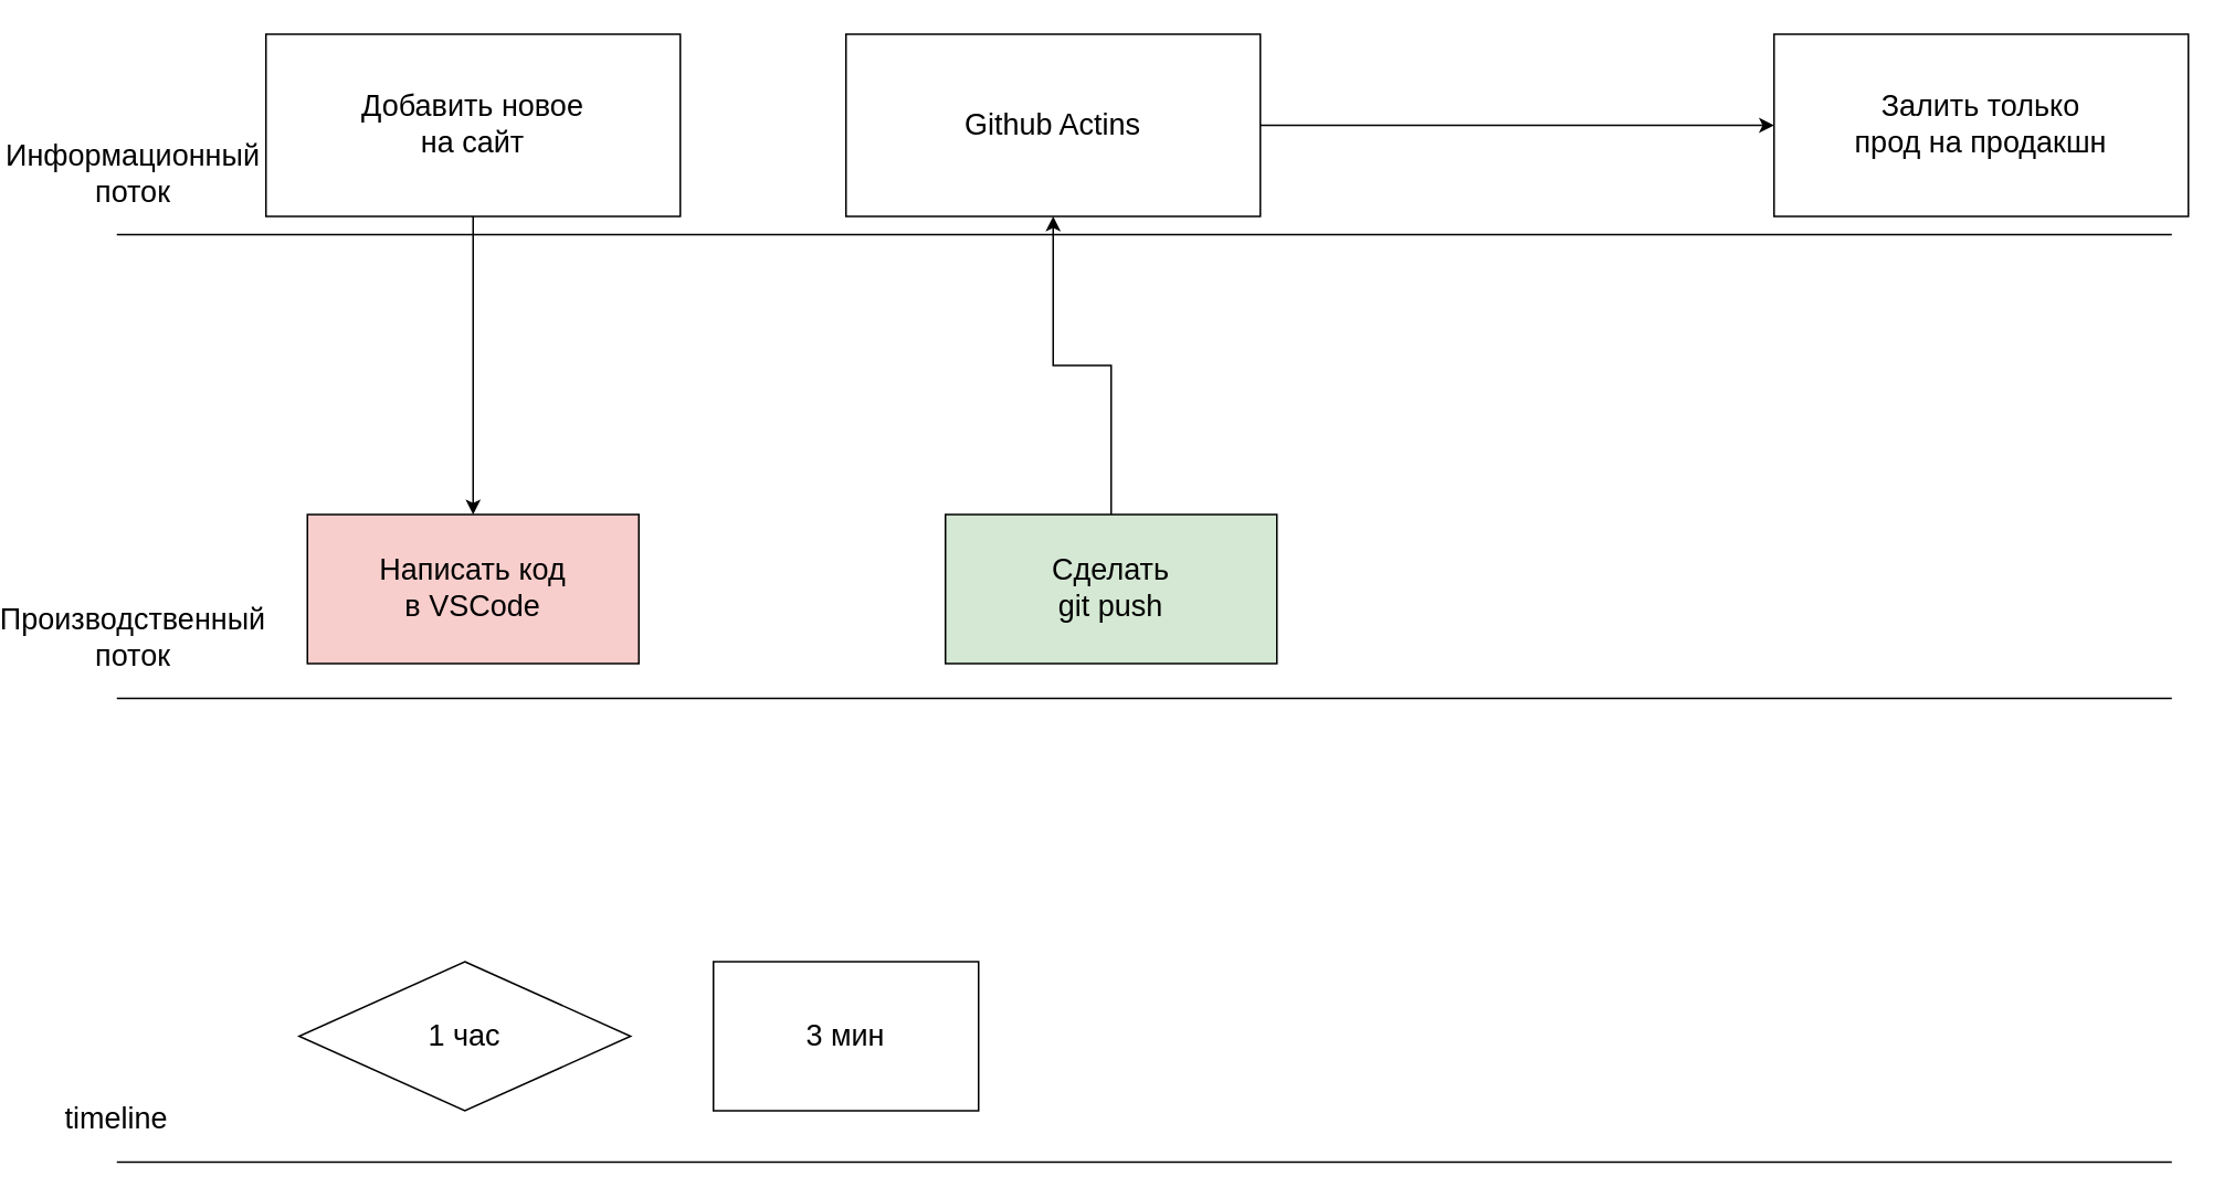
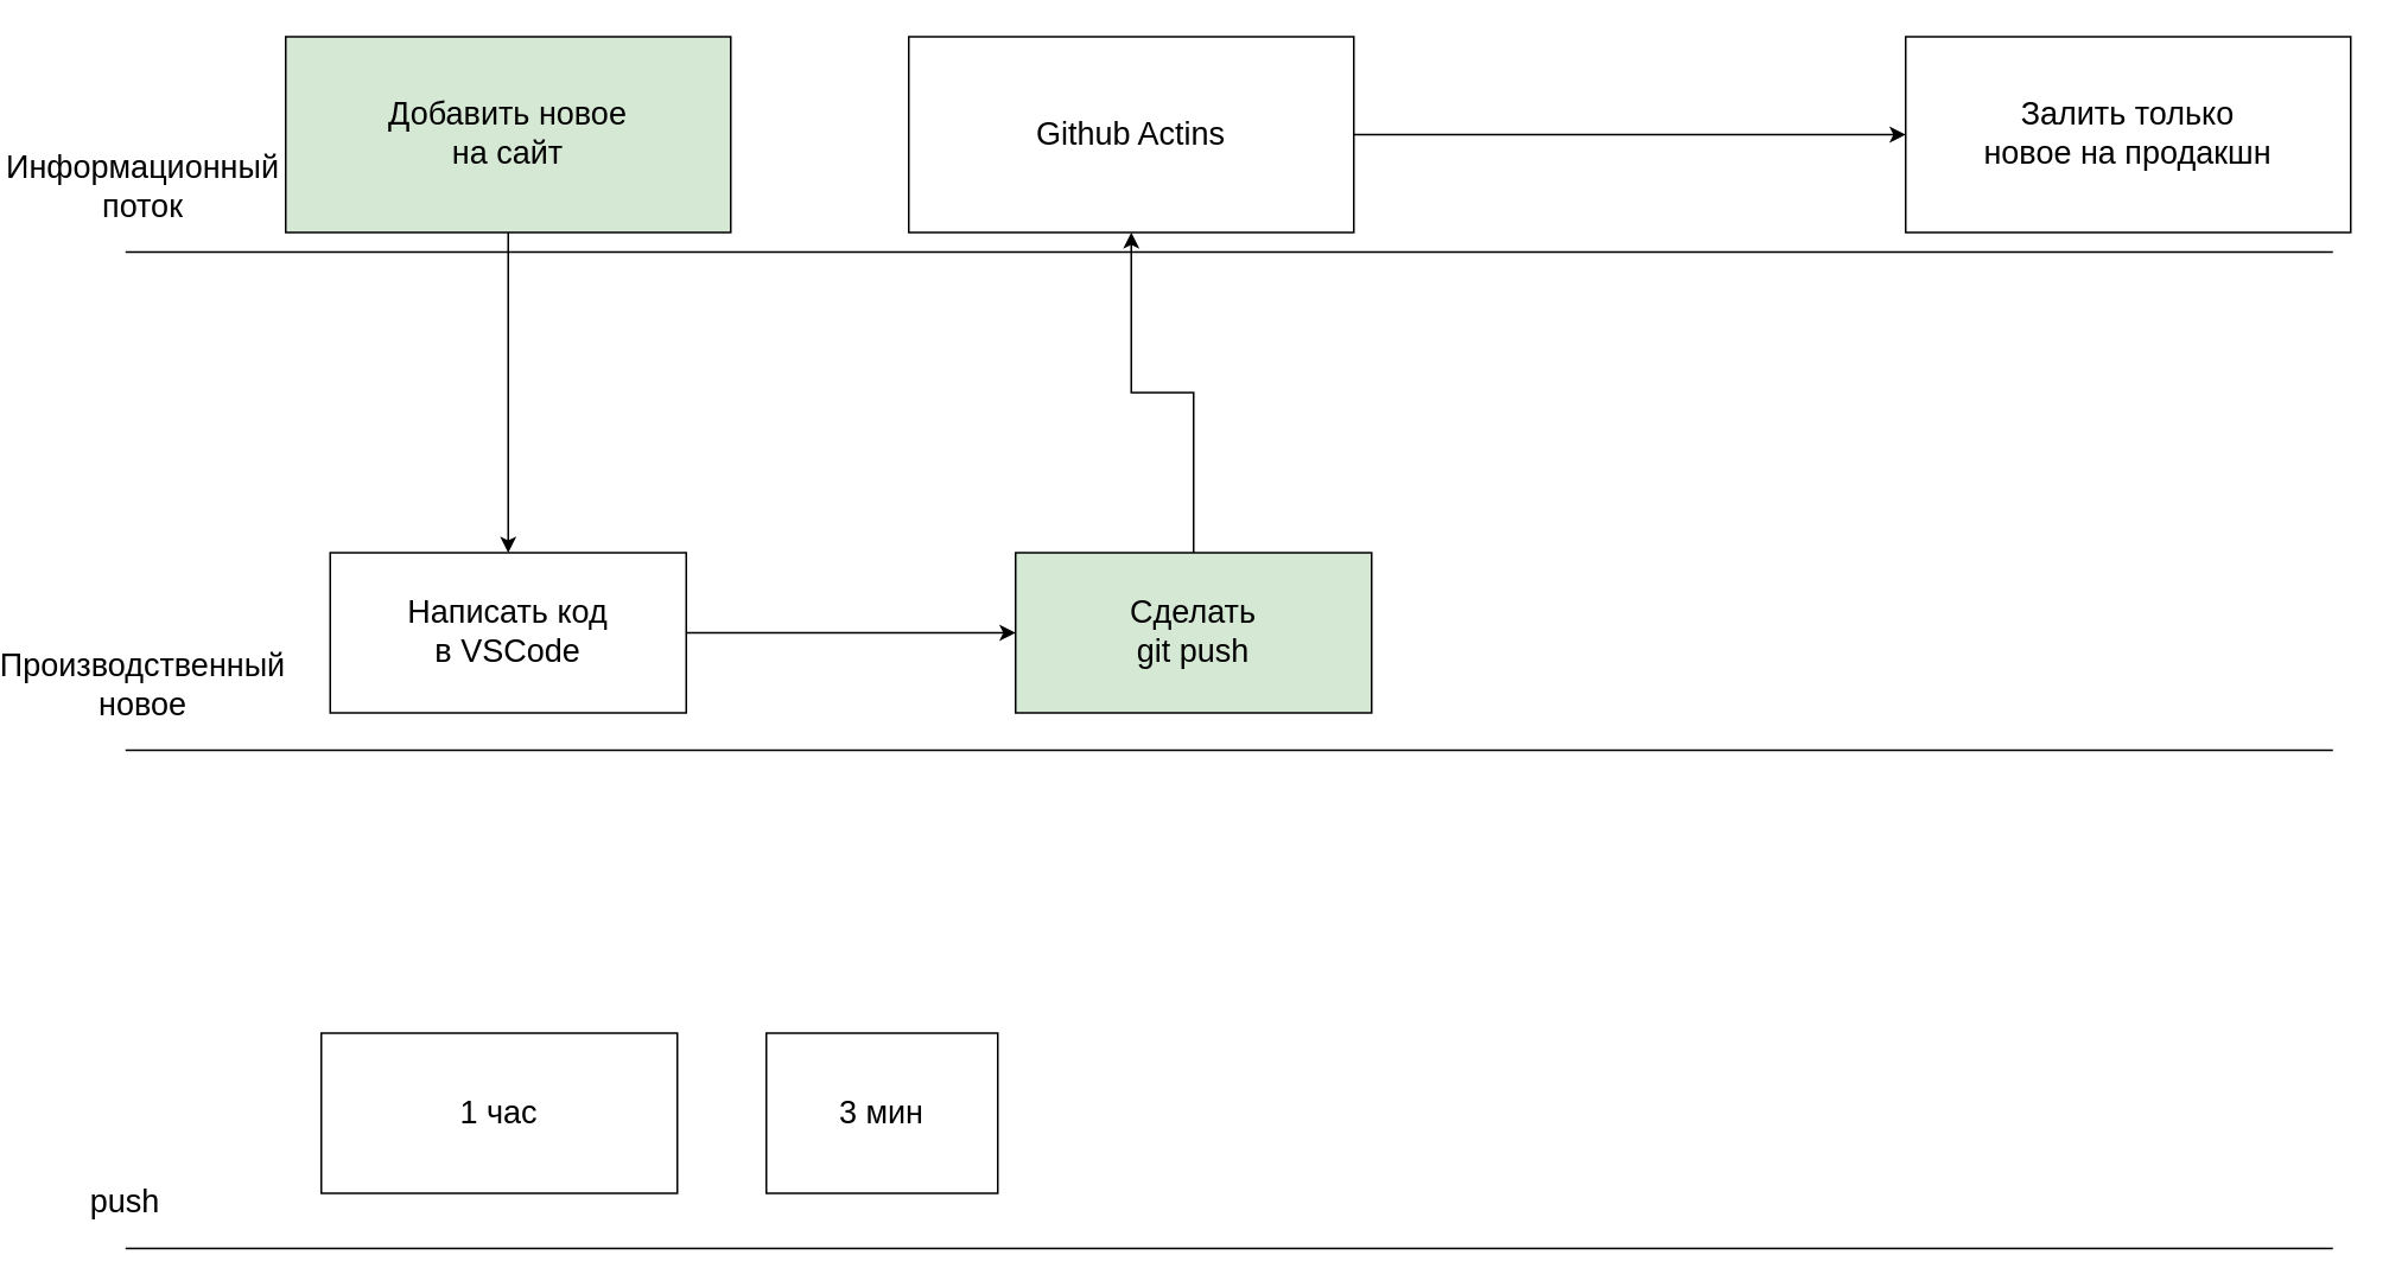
- <mxCell id="9" value="Добавить новое &lt;br&gt;на сайт" style="rounded=0;whiteSpace=wrap;html=1;fontSize=18;" vertex="1" parent="1"><mxGeometry x="140" y="20" width="250" height="110" as="geometry" /></mxCell>
+ <mxCell id="9" value="Добавить новое &lt;br&gt;на сайт" style="rounded=0;whiteSpace=wrap;html=1;fontSize=18;fillColor=#d5e8d4;" vertex="1" parent="1"><mxGeometry x="140" y="20" width="250" height="110" as="geometry" /></mxCell>
- <mxCell id="10" value="Залить только&lt;br&gt;прод на продакшн" style="rounded=0;whiteSpace=wrap;html=1;fontSize=18;" vertex="1" parent="1"><mxGeometry x="1050" y="20" width="250" height="110" as="geometry" /></mxCell>
+ <mxCell id="10" value="Залить только&lt;br&gt;новое на продакшн" style="rounded=0;whiteSpace=wrap;html=1;fontSize=18;" vertex="1" parent="1"><mxGeometry x="1050" y="20" width="250" height="110" as="geometry" /></mxCell>
- <mxCell id="12" value="Написать код&lt;br&gt;в VSCode" style="rounded=0;whiteSpace=wrap;html=1;fontSize=18;fillColor=#f8cecc;" vertex="1" parent="1"><mxGeometry x="165" y="310" width="200" height="90" as="geometry" /></mxCell>
+ <mxCell id="12" value="Написать код&lt;br&gt;в VSCode" style="rounded=0;whiteSpace=wrap;html=1;fontSize=18;" vertex="1" parent="1"><mxGeometry x="165" y="310" width="200" height="90" as="geometry" /></mxCell>
+ <mxCell id="11" style="edgeStyle=orthogonalEdgeStyle;rounded=0;orthogonalLoop=1;jettySize=auto;html=1;entryX=0;entryY=0.5;entryDx=0;entryDy=0;" edge="1" parent="1" source="12" target="14"><mxGeometry relative="1" as="geometry"><mxPoint x="480" y="290" as="targetPoint" /></mxGeometry></mxCell>
- <mxCell id="4" value="Производственный поток" style="text;html=1;strokeColor=none;fillColor=none;align=center;verticalAlign=middle;whiteSpace=wrap;rounded=0;fontSize=18;" vertex="1" parent="1"><mxGeometry x="30" y="370" width="60" height="30" as="geometry" /></mxCell>
+ <mxCell id="4" value="Производственный новое" style="text;html=1;strokeColor=none;fillColor=none;align=center;verticalAlign=middle;whiteSpace=wrap;rounded=0;fontSize=18;" vertex="1" parent="1"><mxGeometry x="30" y="370" width="60" height="30" as="geometry" /></mxCell>
- <mxCell id="17" value="1 час" style="rhombus;whiteSpace=wrap;html=1;fontSize=18;" vertex="1" parent="1"><mxGeometry x="160" y="580" width="200" height="90" as="geometry" /></mxCell>
+ <mxCell id="17" value="1 час" style="rounded=0;whiteSpace=wrap;html=1;fontSize=18;" vertex="1" parent="1"><mxGeometry x="160" y="580" width="200" height="90" as="geometry" /></mxCell>
- <mxCell id="18" value="3 мин" style="rounded=0;whiteSpace=wrap;html=1;fontSize=18;" vertex="1" parent="1"><mxGeometry x="410" y="580" width="160" height="90" as="geometry" /></mxCell>
+ <mxCell id="18" value="3 мин" style="rounded=0;whiteSpace=wrap;html=1;fontSize=18;" vertex="1" parent="1"><mxGeometry x="410" y="580" width="130" height="90" as="geometry" /></mxCell>
- <mxCell id="6" value="timeline" style="text;html=1;strokeColor=none;fillColor=none;align=center;verticalAlign=middle;whiteSpace=wrap;rounded=0;fontSize=18;" vertex="1" parent="1"><mxGeometry x="20" y="660" width="60" height="30" as="geometry" /></mxCell>
+ <mxCell id="6" value="push" style="text;html=1;strokeColor=none;fillColor=none;align=center;verticalAlign=middle;whiteSpace=wrap;rounded=0;fontSize=18;" vertex="1" parent="1"><mxGeometry x="20" y="660" width="60" height="30" as="geometry" /></mxCell>
